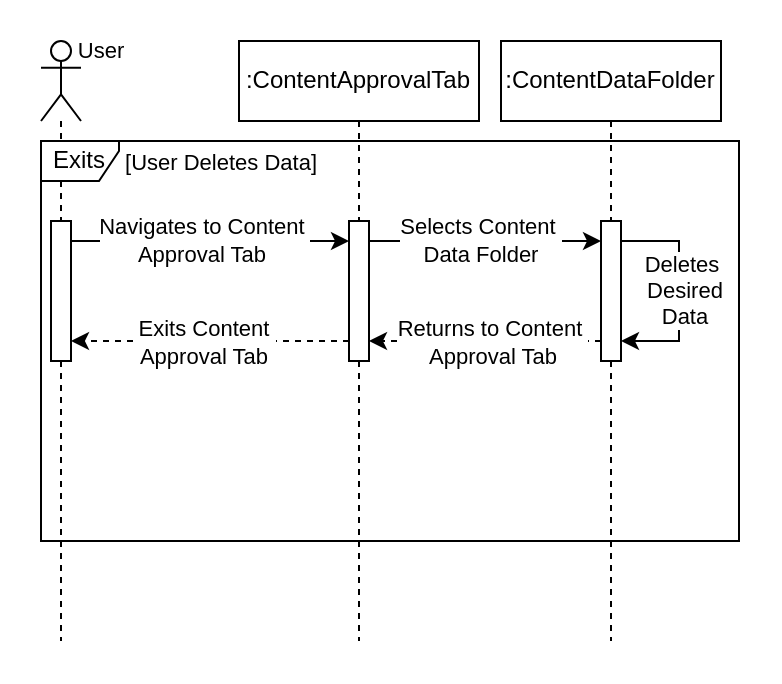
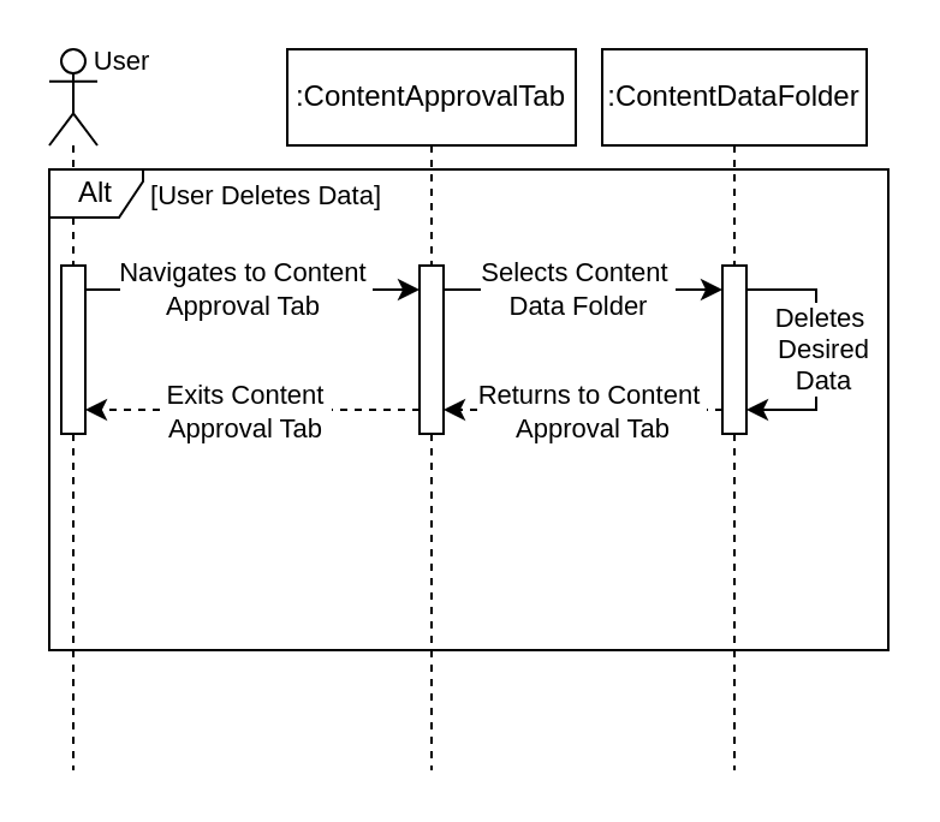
- <mxCell id="23" value="Exits" style="shape=umlFrame;whiteSpace=wrap;html=1;pointerEvents=0;width=39;height=20;snapToPoint=0;fixDash=0;container=0;backgroundOutline=0;collapsible=0;connectable=1;" vertex="1" parent="1"><mxGeometry x="20" y="70" width="349" height="200" as="geometry" /></mxCell>
+ <mxCell id="23" value="Alt" style="shape=umlFrame;whiteSpace=wrap;html=1;pointerEvents=0;width=39;height=20;snapToPoint=0;fixDash=0;container=0;backgroundOutline=0;collapsible=0;connectable=1;" vertex="1" parent="1"><mxGeometry x="20" y="70" width="349" height="200" as="geometry" /></mxCell>
